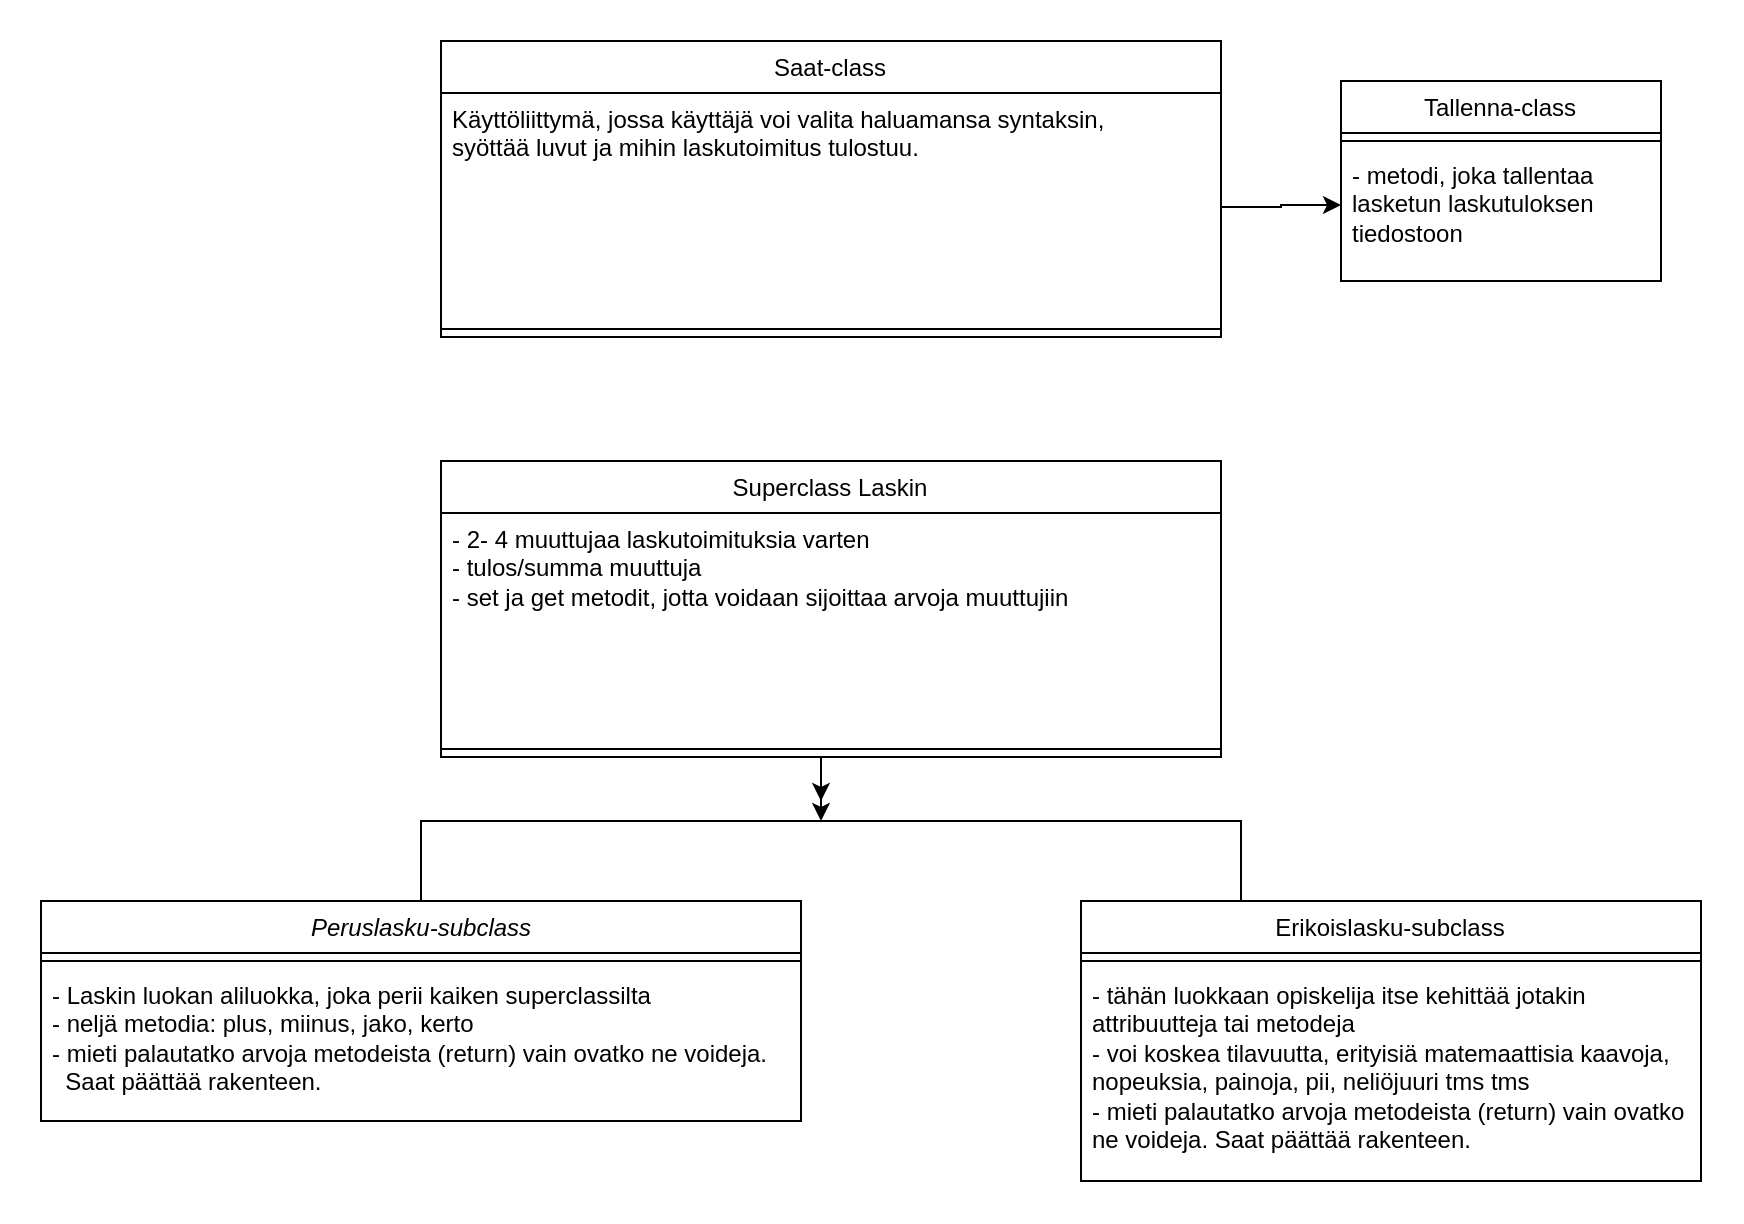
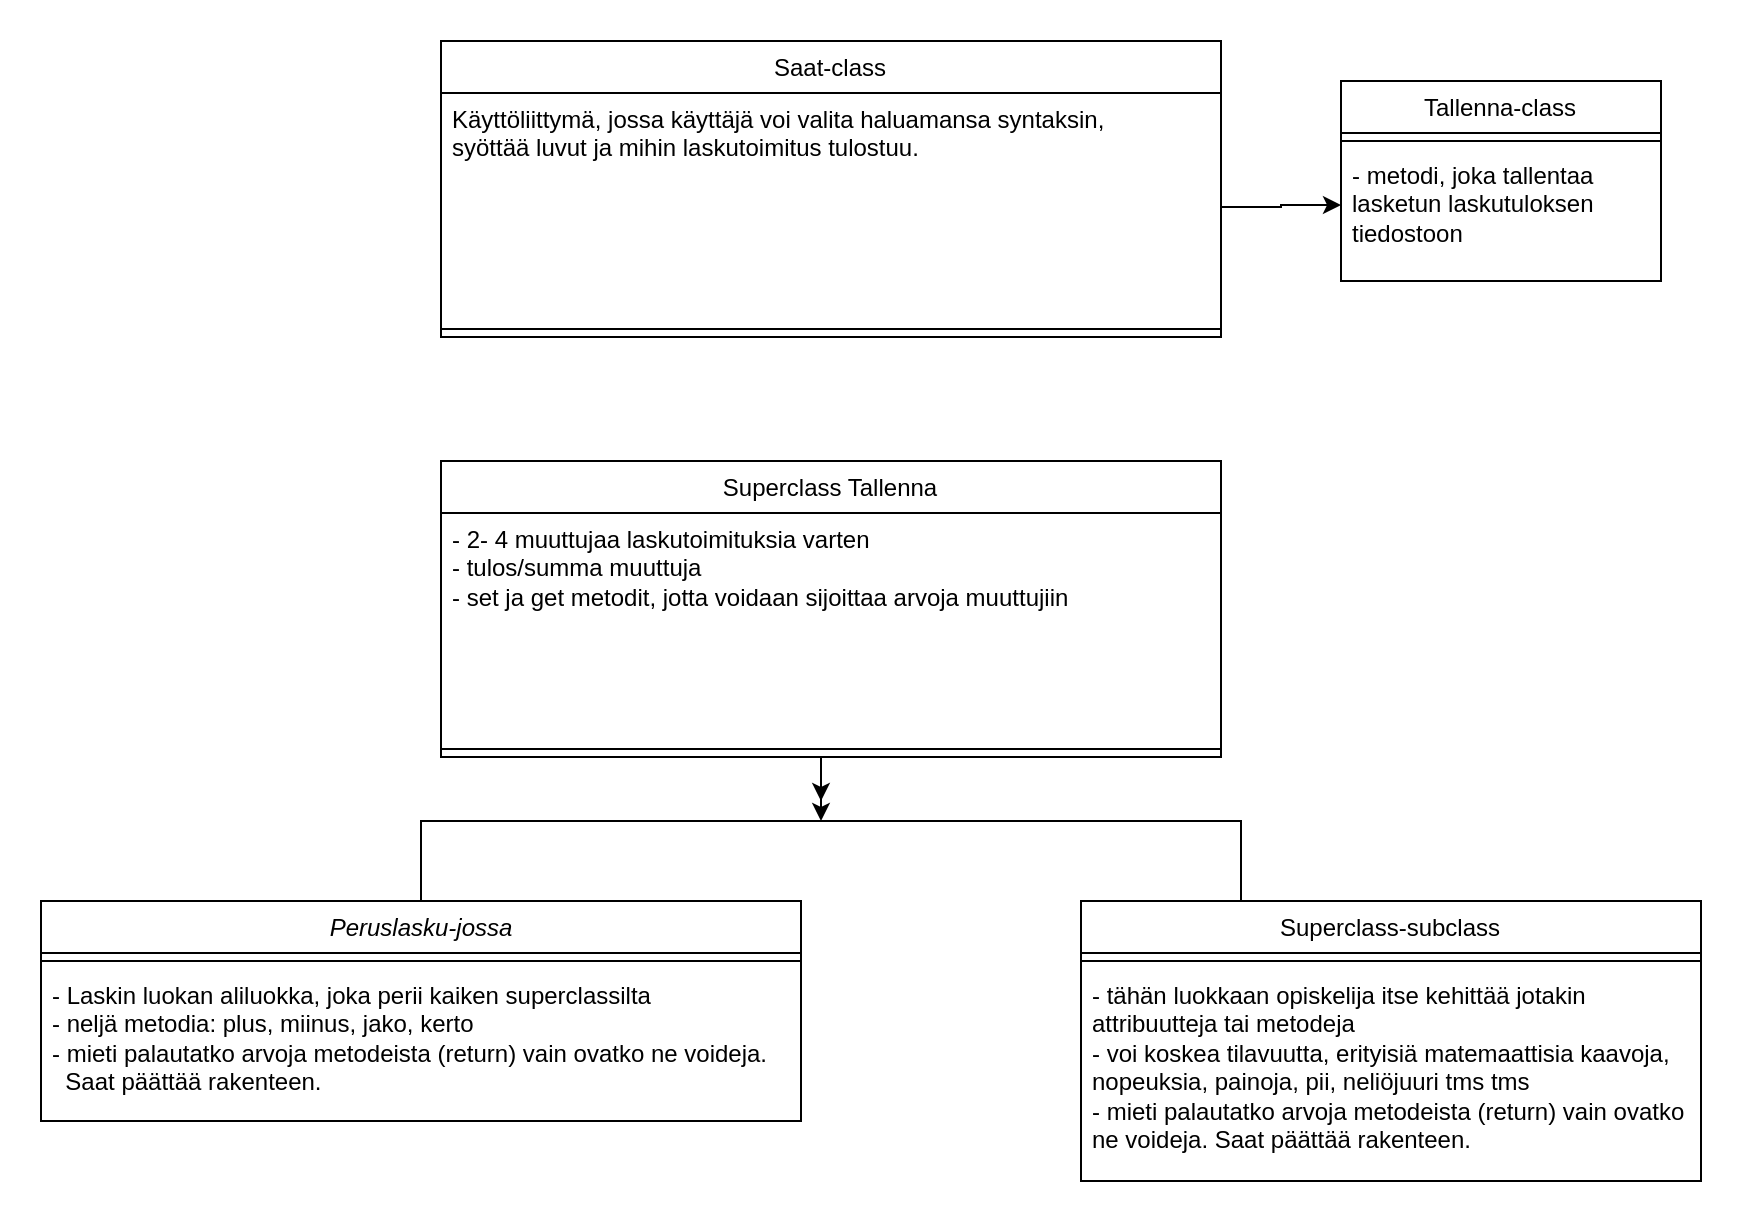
- <mxCell id="10" value="Superclass Laskin" style="swimlane;fontStyle=0;align=center;verticalAlign=top;childLayout=stackLayout;horizontal=1;startSize=26;horizontalStack=0;resizeParent=1;resizeLast=0;collapsible=1;marginBottom=0;rounded=0;shadow=0;strokeWidth=1;" parent="1" vertex="1"><mxGeometry x="220" y="230" width="390" height="148" as="geometry"><mxRectangle x="340" y="380" width="170" height="26" as="alternateBounds" /></mxGeometry></mxCell>
+ <mxCell id="10" value="Superclass Tallenna" style="swimlane;fontStyle=0;align=center;verticalAlign=top;childLayout=stackLayout;horizontal=1;startSize=26;horizontalStack=0;resizeParent=1;resizeLast=0;collapsible=1;marginBottom=0;rounded=0;shadow=0;strokeWidth=1;" parent="1" vertex="1"><mxGeometry x="220" y="230" width="390" height="148" as="geometry"><mxRectangle x="340" y="380" width="170" height="26" as="alternateBounds" /></mxGeometry></mxCell>
- <mxCell id="5" value="Erikoislasku-subclass&#10;&#10;" style="swimlane;fontStyle=0;align=center;verticalAlign=top;childLayout=stackLayout;horizontal=1;startSize=26;horizontalStack=0;resizeParent=1;resizeLast=0;collapsible=1;marginBottom=0;rounded=0;shadow=0;strokeWidth=1;" parent="1" vertex="1"><mxGeometry x="540" y="450" width="310" height="140" as="geometry"><mxRectangle x="130" y="380" width="160" height="26" as="alternateBounds" /></mxGeometry></mxCell>
+ <mxCell id="5" value="Superclass-subclass&#10;&#10;" style="swimlane;fontStyle=0;align=center;verticalAlign=top;childLayout=stackLayout;horizontal=1;startSize=26;horizontalStack=0;resizeParent=1;resizeLast=0;collapsible=1;marginBottom=0;rounded=0;shadow=0;strokeWidth=1;" parent="1" vertex="1"><mxGeometry x="540" y="450" width="310" height="140" as="geometry"><mxRectangle x="130" y="380" width="160" height="26" as="alternateBounds" /></mxGeometry></mxCell>
- <mxCell id="2" value="Peruslasku-subclass" style="swimlane;fontStyle=2;align=center;verticalAlign=top;childLayout=stackLayout;horizontal=1;startSize=26;horizontalStack=0;resizeParent=1;resizeLast=0;collapsible=1;marginBottom=0;rounded=0;shadow=0;strokeWidth=1;html=1;" parent="1" vertex="1"><mxGeometry x="20" y="450" width="380" height="110" as="geometry"><mxRectangle x="230" y="140" width="160" height="26" as="alternateBounds" /></mxGeometry></mxCell>
+ <mxCell id="2" value="Peruslasku-jossa" style="swimlane;fontStyle=2;align=center;verticalAlign=top;childLayout=stackLayout;horizontal=1;startSize=26;horizontalStack=0;resizeParent=1;resizeLast=0;collapsible=1;marginBottom=0;rounded=0;shadow=0;strokeWidth=1;html=1;" parent="1" vertex="1"><mxGeometry x="20" y="450" width="380" height="110" as="geometry"><mxRectangle x="230" y="140" width="160" height="26" as="alternateBounds" /></mxGeometry></mxCell>
